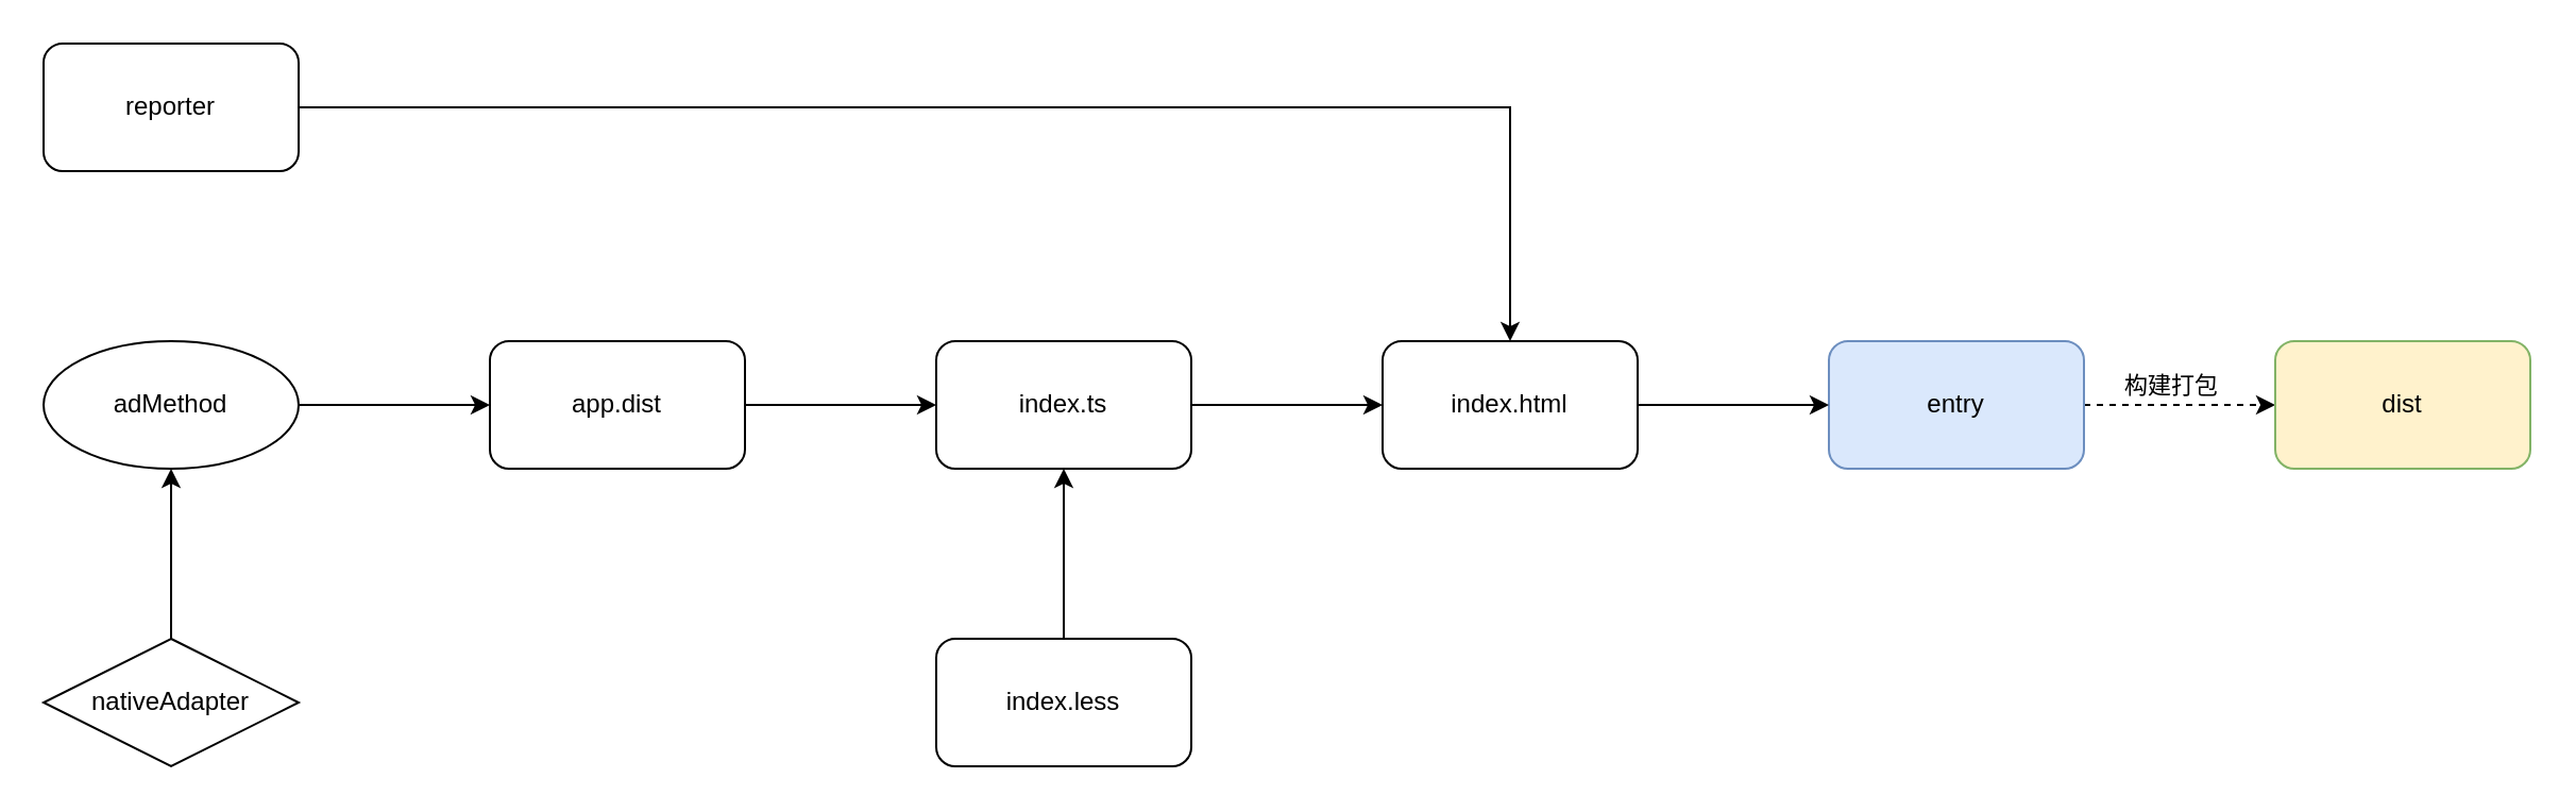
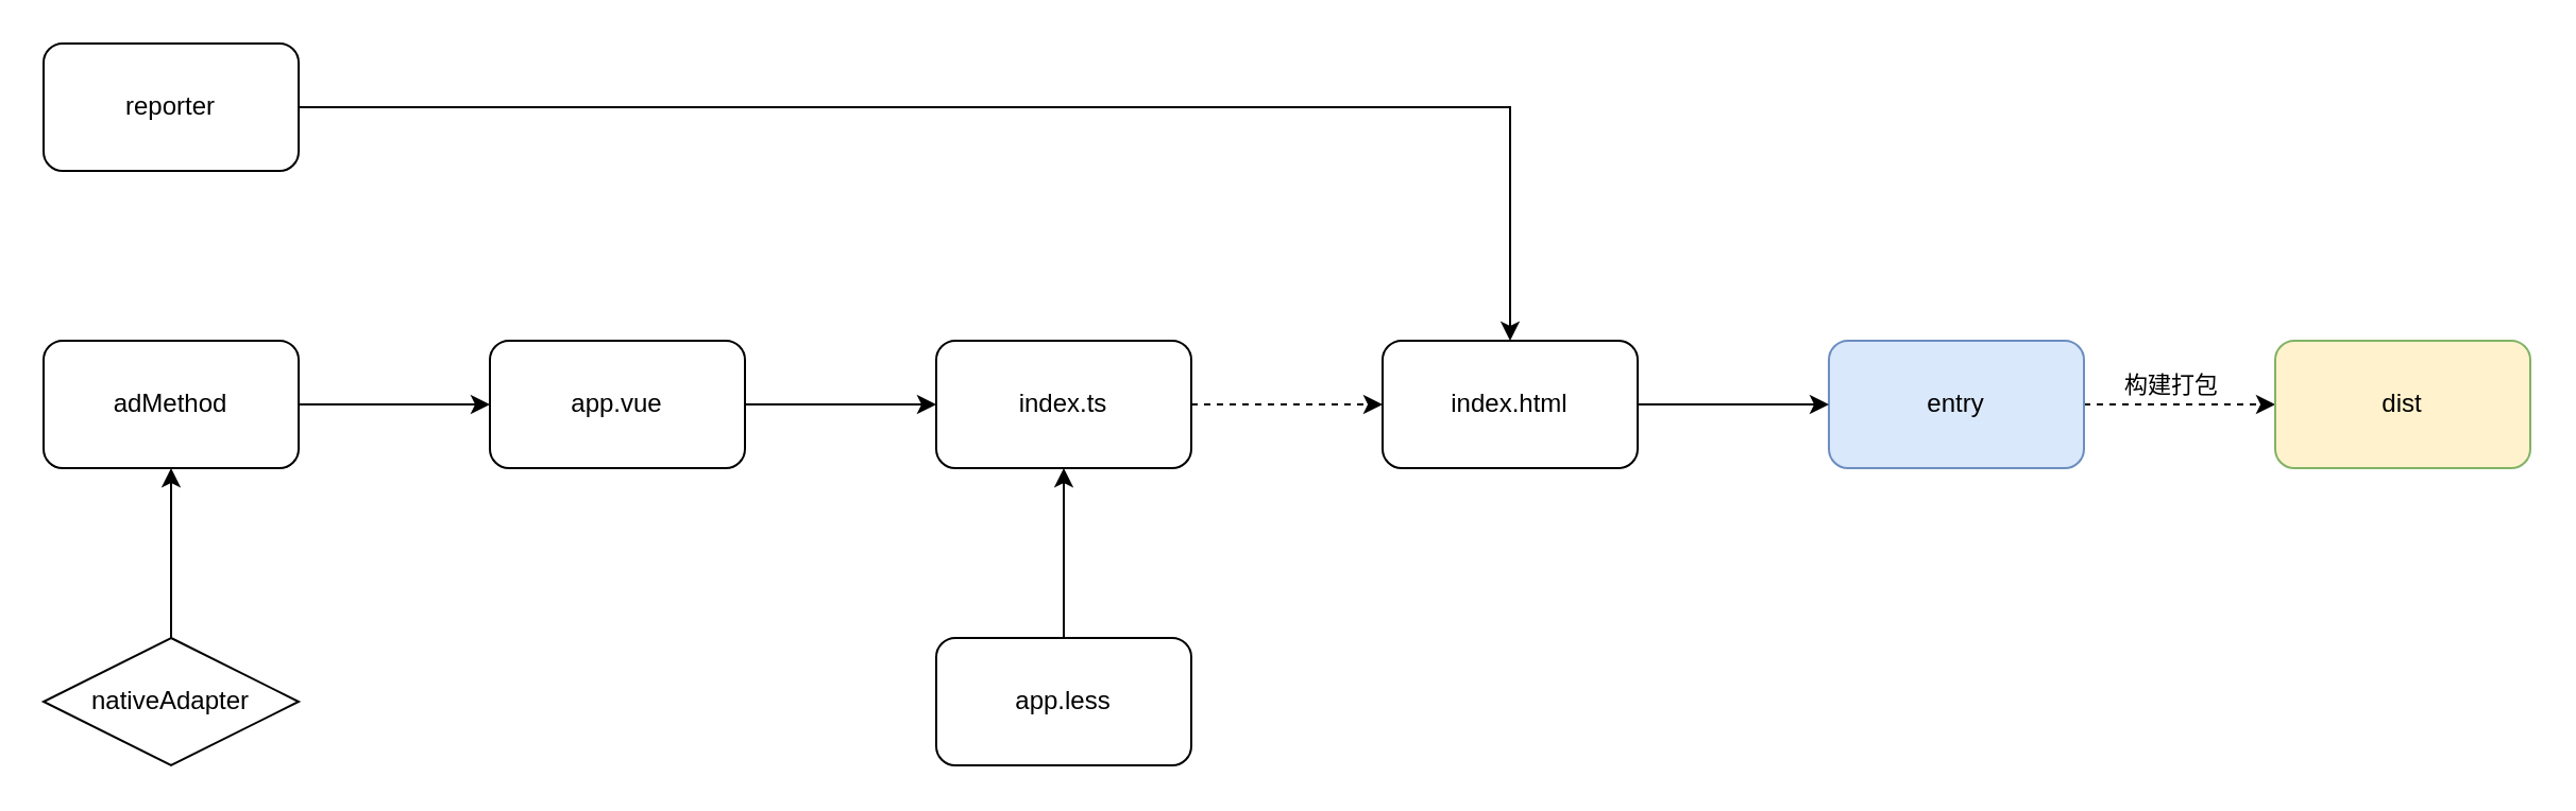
- <mxCell id="3" value="adMethod" style="ellipse;whiteSpace=wrap;html=1;" vertex="1" parent="1"><mxGeometry x="20" y="160" width="120" height="60" as="geometry" /></mxCell>
+ <mxCell id="3" value="adMethod" style="rounded=1;whiteSpace=wrap;html=1;" vertex="1" parent="1"><mxGeometry x="20" y="160" width="120" height="60" as="geometry" /></mxCell>
- <mxCell id="12" value="app.dist" style="rounded=1;whiteSpace=wrap;html=1;" vertex="1" parent="1"><mxGeometry x="230" y="160" width="120" height="60" as="geometry" /></mxCell>
+ <mxCell id="12" value="app.vue" style="rounded=1;whiteSpace=wrap;html=1;" vertex="1" parent="1"><mxGeometry x="230" y="160" width="120" height="60" as="geometry" /></mxCell>
- <mxCell id="9" value="" style="edgeStyle=orthogonalEdgeStyle;rounded=0;orthogonalLoop=1;jettySize=auto;html=1;" edge="1" parent="1" source="10" target="8"><mxGeometry relative="1" as="geometry" /></mxCell>
+ <mxCell id="9" value="" style="edgeStyle=orthogonalEdgeStyle;rounded=0;orthogonalLoop=1;jettySize=auto;html=1;dashed=1;" edge="1" parent="1" source="10" target="8"><mxGeometry relative="1" as="geometry" /></mxCell>
- <mxCell id="14" value="index.less" style="rounded=1;whiteSpace=wrap;html=1;" vertex="1" parent="1"><mxGeometry x="440" y="300" width="120" height="60" as="geometry" /></mxCell>
+ <mxCell id="14" value="app.less" style="rounded=1;whiteSpace=wrap;html=1;" vertex="1" parent="1"><mxGeometry x="440" y="300" width="120" height="60" as="geometry" /></mxCell>
